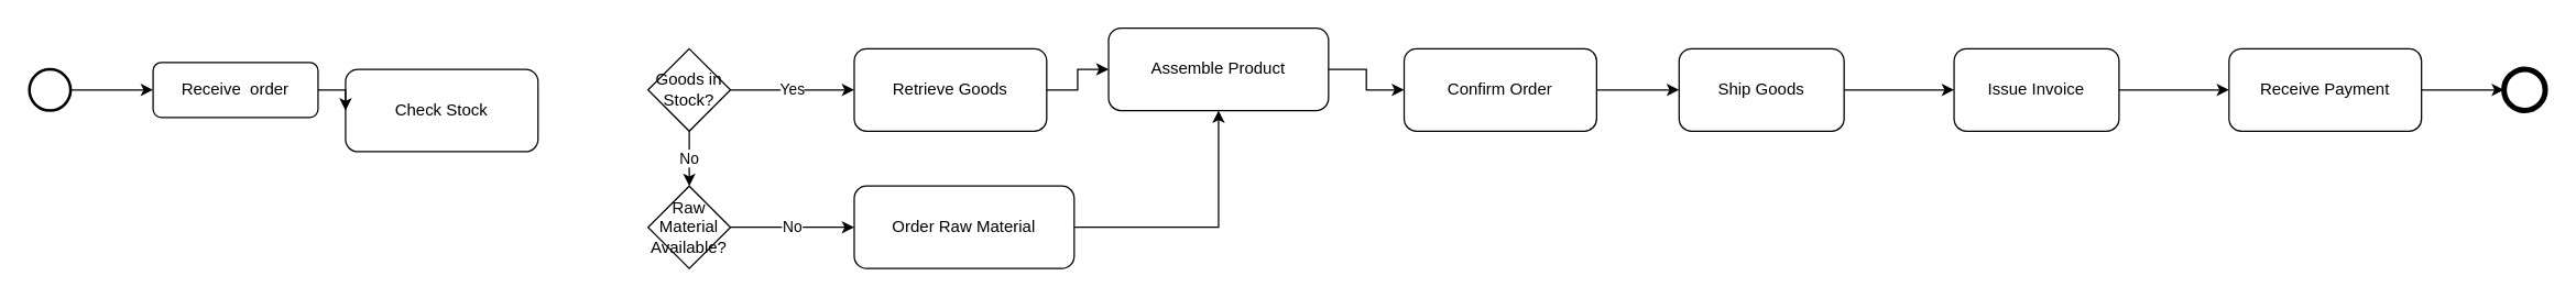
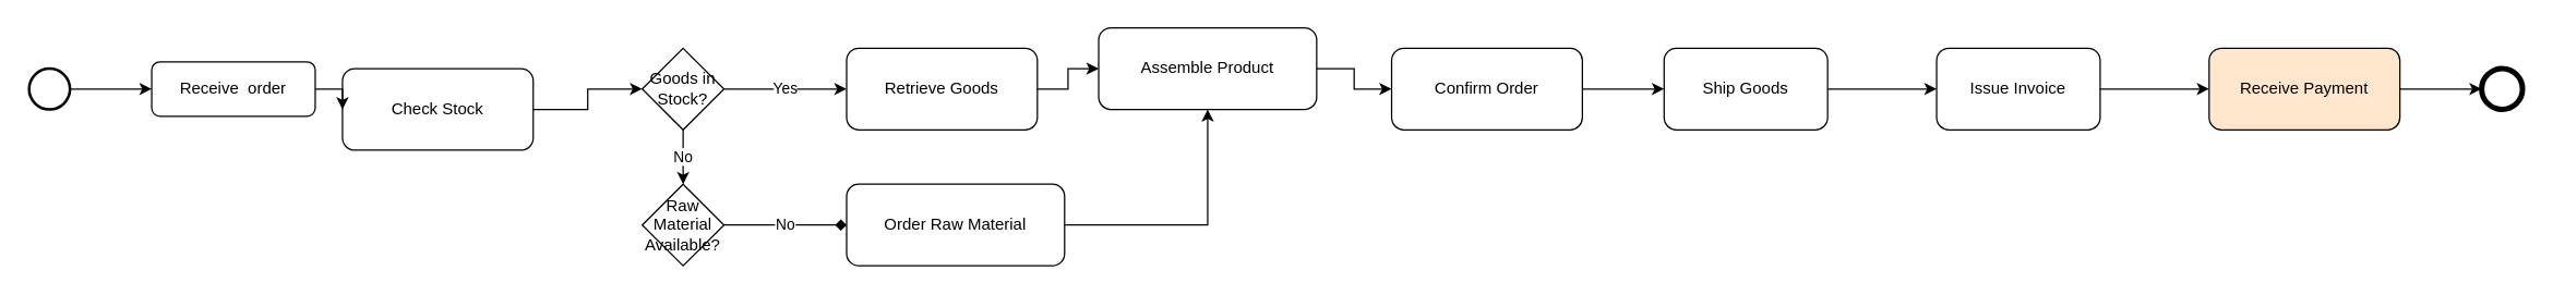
- <mxCell id="13" value="Receive Payment" style="rounded=1;whiteSpace=wrap;html=1;strokeColor=#000000;strokeWidth=1;" parent="1" vertex="1"><mxGeometry x="1620" y="35" width="140" height="60" as="geometry" /></mxCell>
+ <mxCell id="13" value="Receive Payment" style="rounded=1;whiteSpace=wrap;html=1;strokeColor=#000000;strokeWidth=1;fillColor=#ffe6cc;" parent="1" vertex="1"><mxGeometry x="1620" y="35" width="140" height="60" as="geometry" /></mxCell>
+ <mxCell id="15" value="" style="edgeStyle=orthogonalEdgeStyle;html=1;strokeColor=#000000;strokeWidth=1;rounded=0;" parent="1" source="4" target="5" edge="1"><mxGeometry relative="1" as="geometry" /></mxCell>
- <mxCell id="18" value="No" style="edgeStyle=orthogonalEdgeStyle;html=1;strokeColor=#000000;strokeWidth=1;rounded=0;" parent="1" source="7" target="8" edge="1"><mxGeometry relative="1" as="geometry" /></mxCell>
+ <mxCell id="18" value="No" style="edgeStyle=orthogonalEdgeStyle;html=1;strokeColor=#000000;strokeWidth=1;rounded=0;endArrow=diamond;" parent="1" source="7" target="8" edge="1"><mxGeometry relative="1" as="geometry" /></mxCell>
